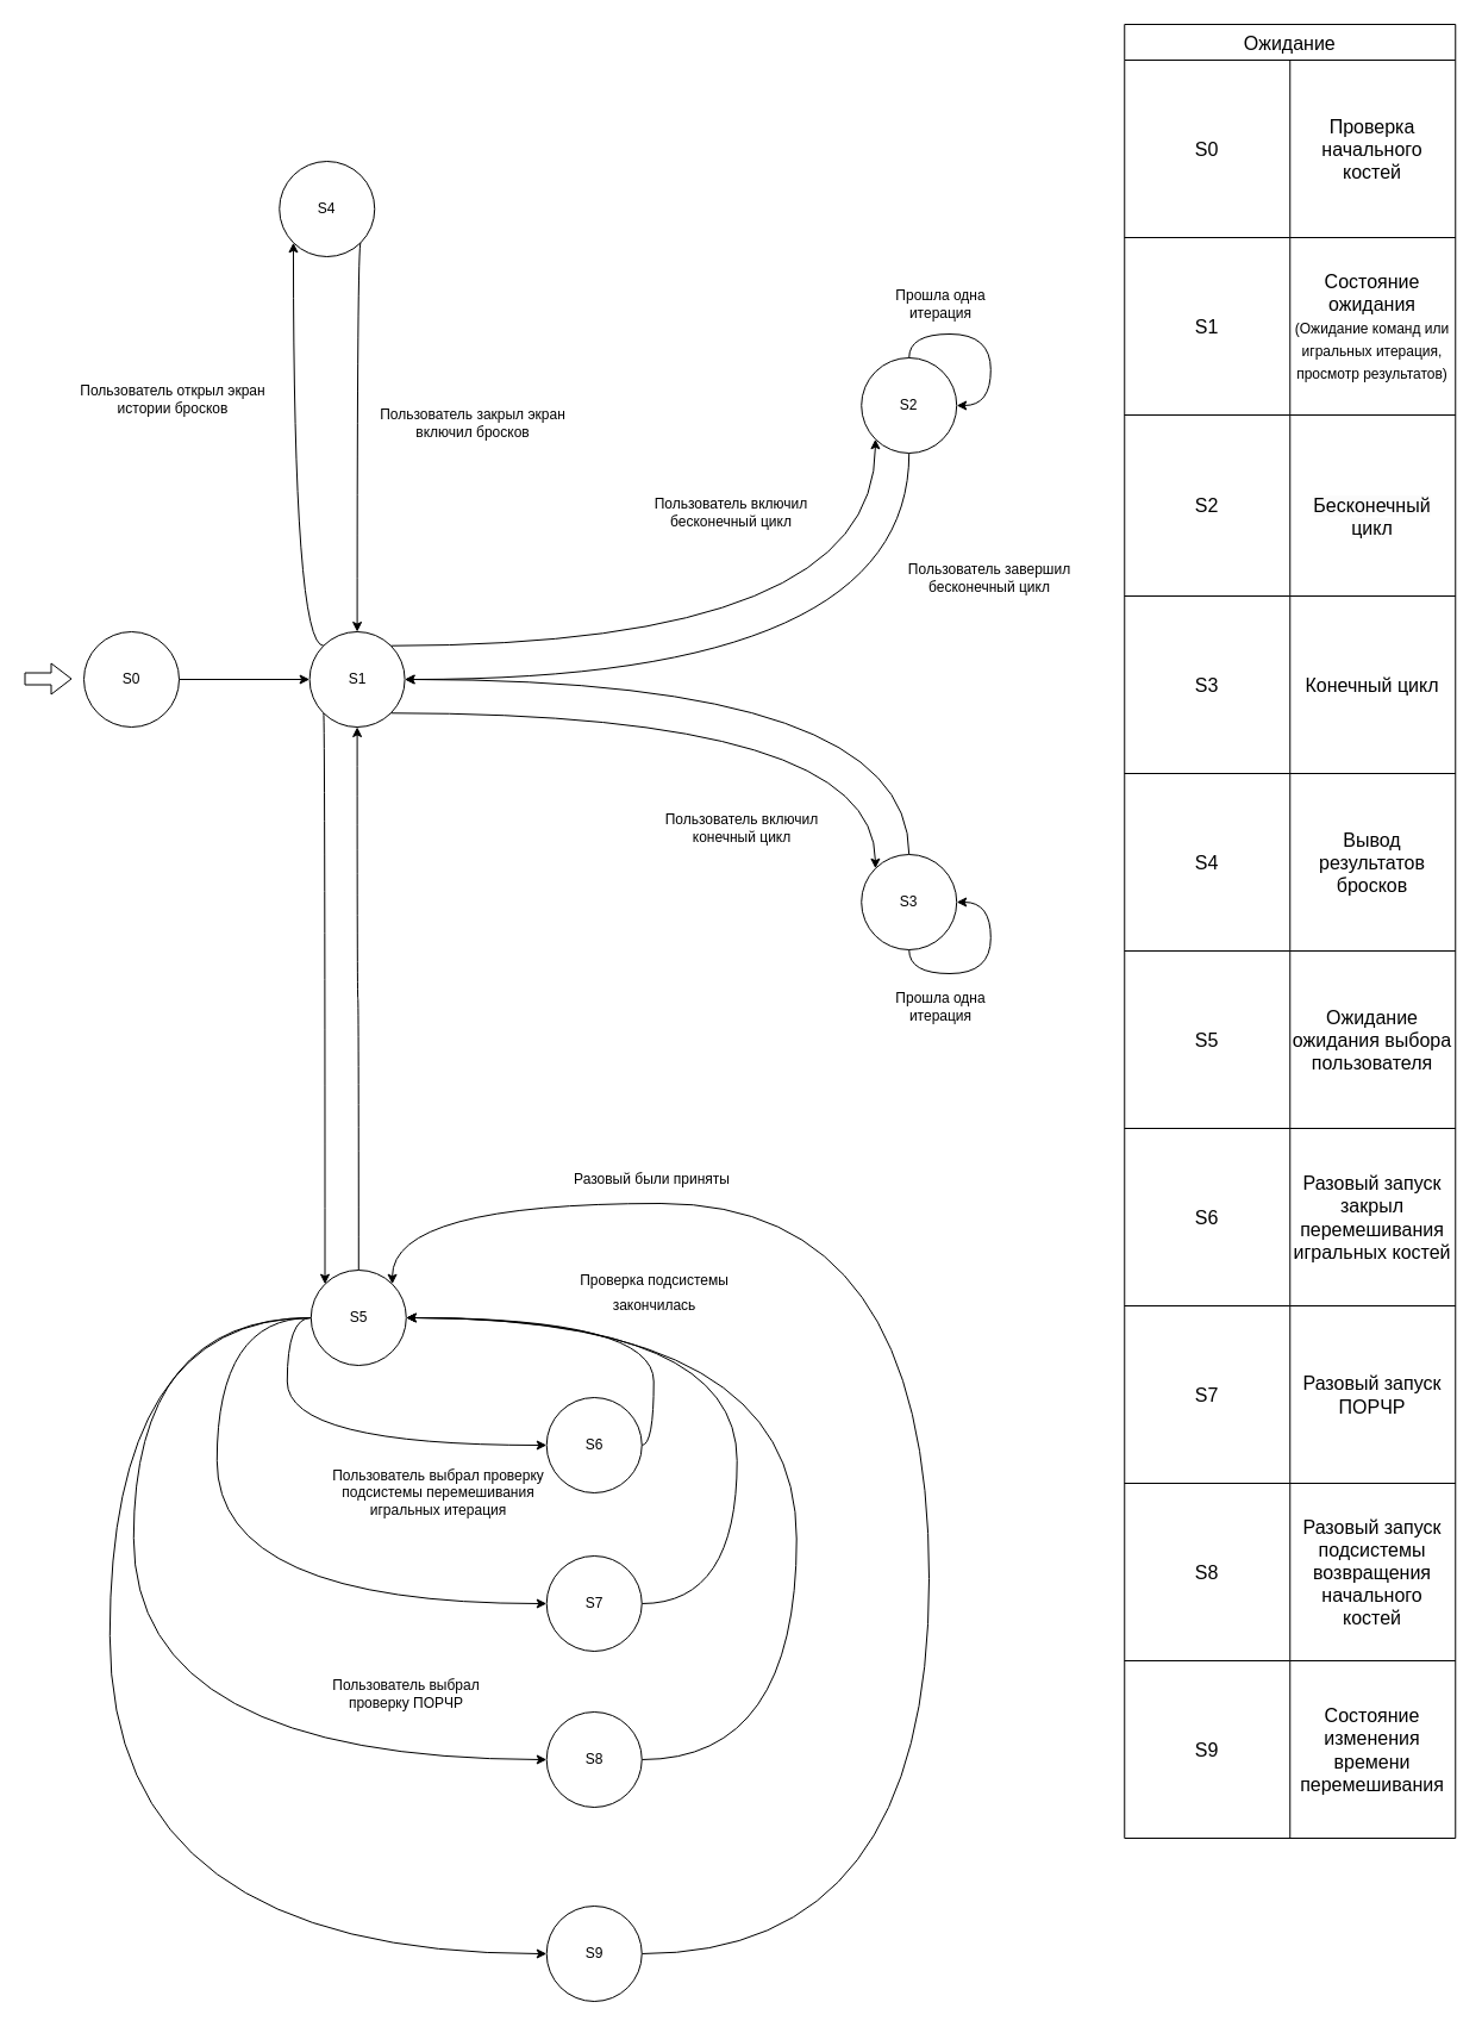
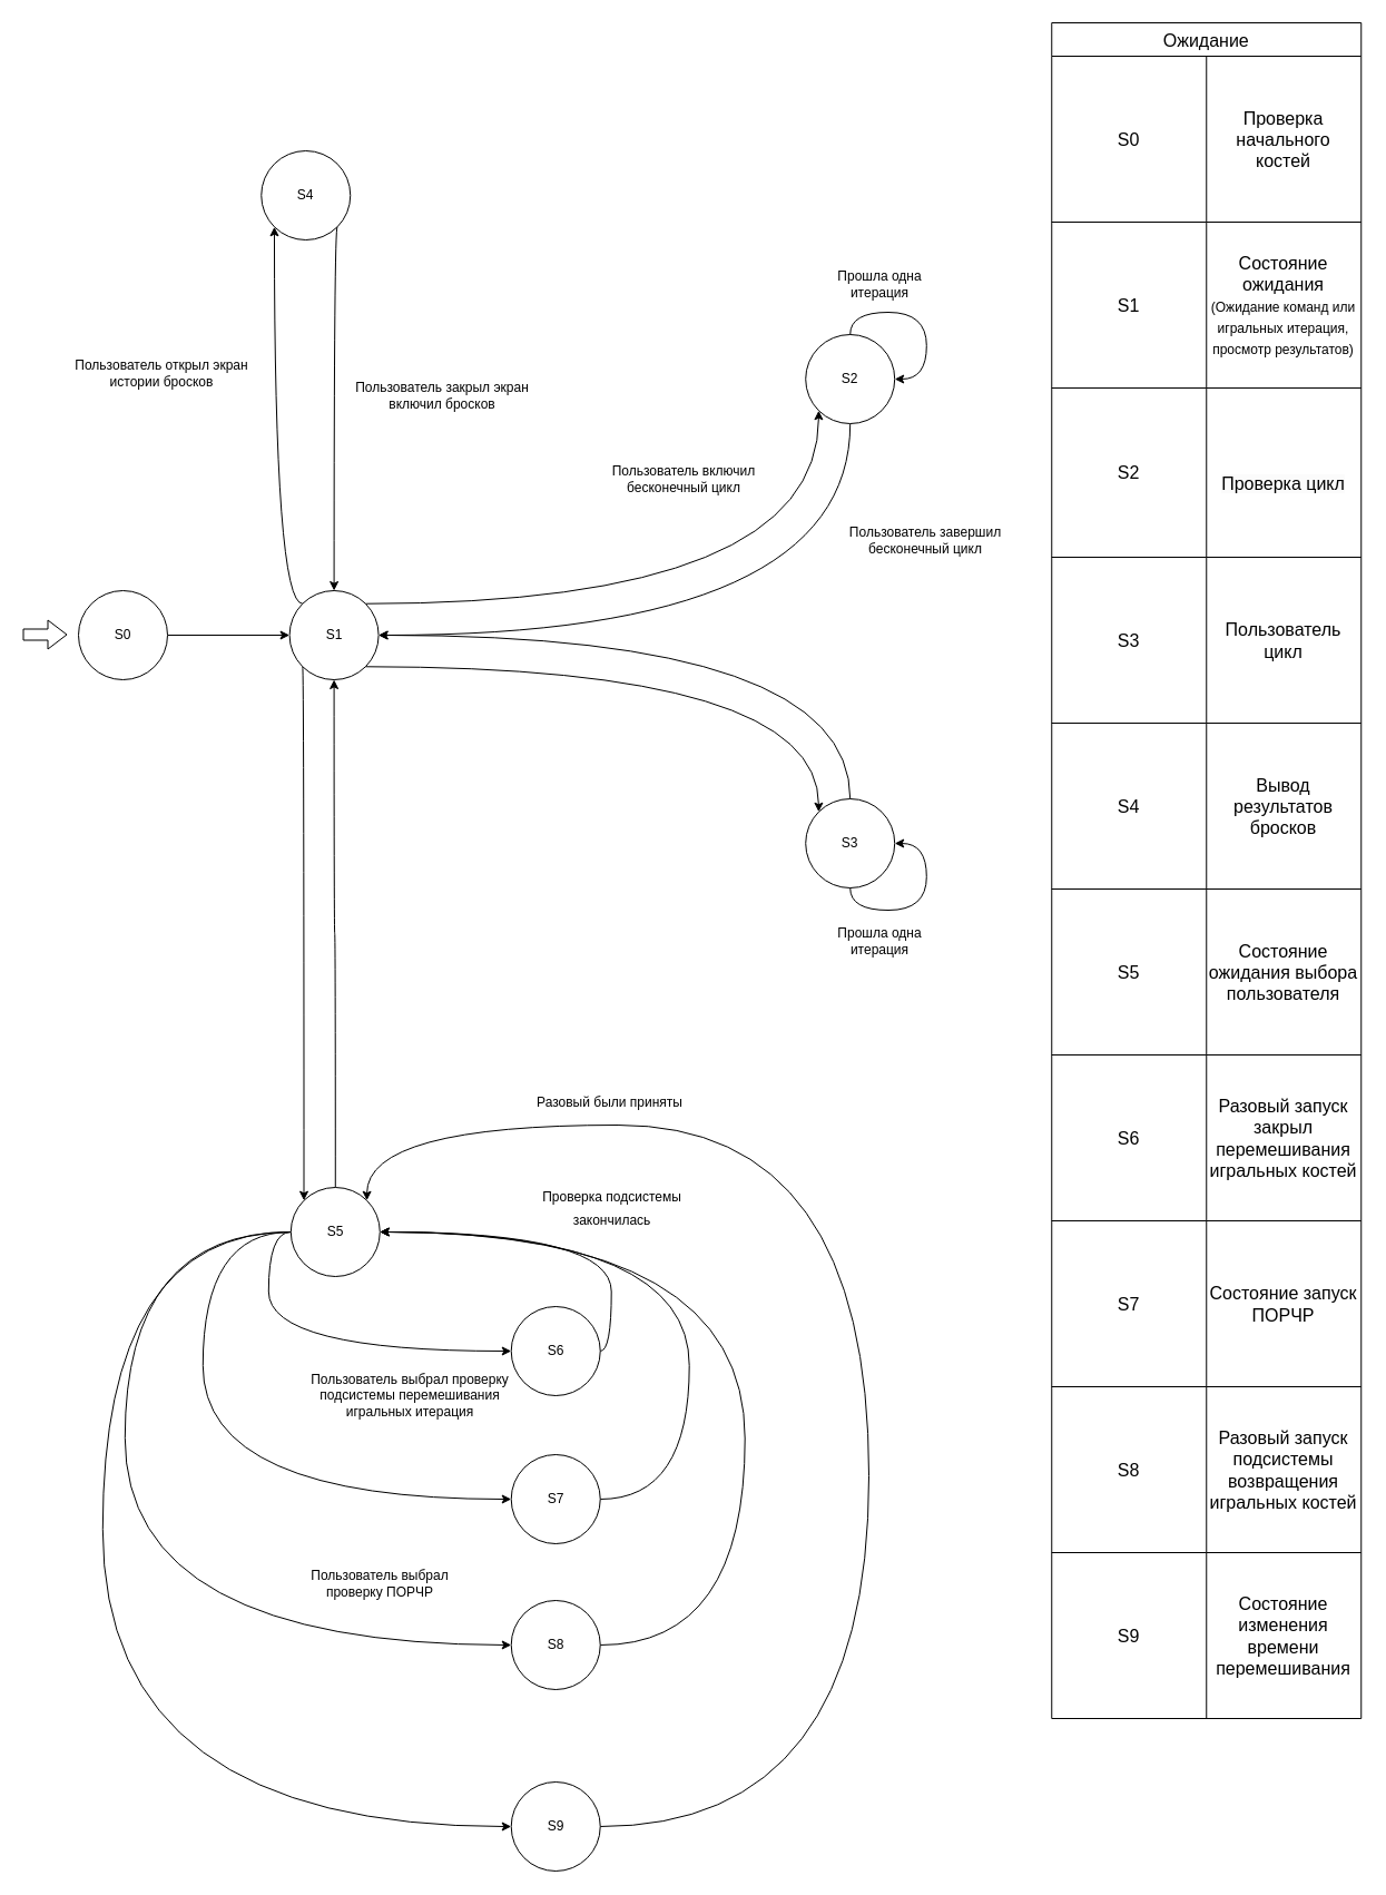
- <mxCell id="26" value="&lt;font style=&quot;font-size: 16px;&quot;&gt;&lt;br&gt;&lt;span style=&quot;color: rgb(0, 0, 0); font-family: Helvetica; font-style: normal; font-variant-ligatures: normal; font-variant-caps: normal; font-weight: 400; letter-spacing: normal; orphans: 2; text-align: center; text-indent: 0px; text-transform: none; widows: 2; word-spacing: 0px; -webkit-text-stroke-width: 0px; background-color: rgb(251, 251, 251); text-decoration-thickness: initial; text-decoration-style: initial; text-decoration-color: initial; float: none; display: inline !important;&quot;&gt;Бесконечный цикл&lt;/span&gt;&lt;br&gt;&lt;/font&gt;" style="shape=partialRectangle;html=1;whiteSpace=wrap;connectable=0;strokeColor=inherit;overflow=hidden;fillColor=none;top=0;left=0;bottom=0;right=0;pointerEvents=1;fontSize=16;" vertex="1" parent="24"><mxGeometry x="139" width="139" height="152" as="geometry"><mxRectangle width="139" height="152" as="alternateBounds" /></mxGeometry></mxCell>
+ <mxCell id="26" value="&lt;font style=&quot;font-size: 16px;&quot;&gt;&lt;br&gt;&lt;span style=&quot;color: rgb(0, 0, 0); font-family: Helvetica; font-style: normal; font-variant-ligatures: normal; font-variant-caps: normal; font-weight: 400; letter-spacing: normal; orphans: 2; text-align: center; text-indent: 0px; text-transform: none; widows: 2; word-spacing: 0px; -webkit-text-stroke-width: 0px; background-color: rgb(251, 251, 251); text-decoration-thickness: initial; text-decoration-style: initial; text-decoration-color: initial; float: none; display: inline !important;&quot;&gt;Проверка цикл&lt;/span&gt;&lt;br&gt;&lt;/font&gt;" style="shape=partialRectangle;html=1;whiteSpace=wrap;connectable=0;strokeColor=inherit;overflow=hidden;fillColor=none;top=0;left=0;bottom=0;right=0;pointerEvents=1;fontSize=16;" vertex="1" parent="24"><mxGeometry x="139" width="139" height="152" as="geometry"><mxRectangle width="139" height="152" as="alternateBounds" /></mxGeometry></mxCell>
- <mxCell id="29" value="Конечный цикл" style="shape=partialRectangle;html=1;whiteSpace=wrap;connectable=0;strokeColor=inherit;overflow=hidden;fillColor=none;top=0;left=0;bottom=0;right=0;pointerEvents=1;fontSize=16;" vertex="1" parent="27"><mxGeometry x="139" width="139" height="149" as="geometry"><mxRectangle width="139" height="149" as="alternateBounds" /></mxGeometry></mxCell>
+ <mxCell id="29" value="Пользователь цикл" style="shape=partialRectangle;html=1;whiteSpace=wrap;connectable=0;strokeColor=inherit;overflow=hidden;fillColor=none;top=0;left=0;bottom=0;right=0;pointerEvents=1;fontSize=16;" vertex="1" parent="27"><mxGeometry x="139" width="139" height="149" as="geometry"><mxRectangle width="139" height="149" as="alternateBounds" /></mxGeometry></mxCell>
- <mxCell id="6" value="Пользователь включил конечный цикл" style="text;html=1;strokeColor=none;fillColor=none;align=center;verticalAlign=middle;whiteSpace=wrap;rounded=0;" vertex="1" parent="1"><mxGeometry x="548.07" y="660" width="150" height="70" as="geometry" /></mxCell>
- <mxCell id="35" value="Ожидание ожидания выбора пользователя" style="shape=partialRectangle;html=1;whiteSpace=wrap;connectable=0;strokeColor=inherit;overflow=hidden;fillColor=none;top=0;left=0;bottom=0;right=0;pointerEvents=1;fontSize=16;" vertex="1" parent="33"><mxGeometry x="139" width="139" height="149" as="geometry"><mxRectangle width="139" height="149" as="alternateBounds" /></mxGeometry></mxCell>
+ <mxCell id="35" value="Состояние ожидания выбора пользователя" style="shape=partialRectangle;html=1;whiteSpace=wrap;connectable=0;strokeColor=inherit;overflow=hidden;fillColor=none;top=0;left=0;bottom=0;right=0;pointerEvents=1;fontSize=16;" vertex="1" parent="33"><mxGeometry x="139" width="139" height="149" as="geometry"><mxRectangle width="139" height="149" as="alternateBounds" /></mxGeometry></mxCell>
- <mxCell id="41" value="Разовый запуск ПОРЧР" style="shape=partialRectangle;html=1;whiteSpace=wrap;connectable=0;strokeColor=inherit;overflow=hidden;fillColor=none;top=0;left=0;bottom=0;right=0;pointerEvents=1;fontSize=16;" vertex="1" parent="39"><mxGeometry x="139" width="139" height="149" as="geometry"><mxRectangle width="139" height="149" as="alternateBounds" /></mxGeometry></mxCell>
+ <mxCell id="41" value="Состояние запуск ПОРЧР" style="shape=partialRectangle;html=1;whiteSpace=wrap;connectable=0;strokeColor=inherit;overflow=hidden;fillColor=none;top=0;left=0;bottom=0;right=0;pointerEvents=1;fontSize=16;" vertex="1" parent="39"><mxGeometry x="139" width="139" height="149" as="geometry"><mxRectangle width="139" height="149" as="alternateBounds" /></mxGeometry></mxCell>
- <mxCell id="44" value="Разовый запуск подсистемы возвращения начального костей" style="shape=partialRectangle;html=1;whiteSpace=wrap;connectable=0;strokeColor=inherit;overflow=hidden;fillColor=none;top=0;left=0;bottom=0;right=0;pointerEvents=1;fontSize=16;" vertex="1" parent="42"><mxGeometry x="139" width="139" height="149" as="geometry"><mxRectangle width="139" height="149" as="alternateBounds" /></mxGeometry></mxCell>
+ <mxCell id="44" value="Разовый запуск подсистемы возвращения игральных костей" style="shape=partialRectangle;html=1;whiteSpace=wrap;connectable=0;strokeColor=inherit;overflow=hidden;fillColor=none;top=0;left=0;bottom=0;right=0;pointerEvents=1;fontSize=16;" vertex="1" parent="42"><mxGeometry x="139" width="139" height="149" as="geometry"><mxRectangle width="139" height="149" as="alternateBounds" /></mxGeometry></mxCell>
